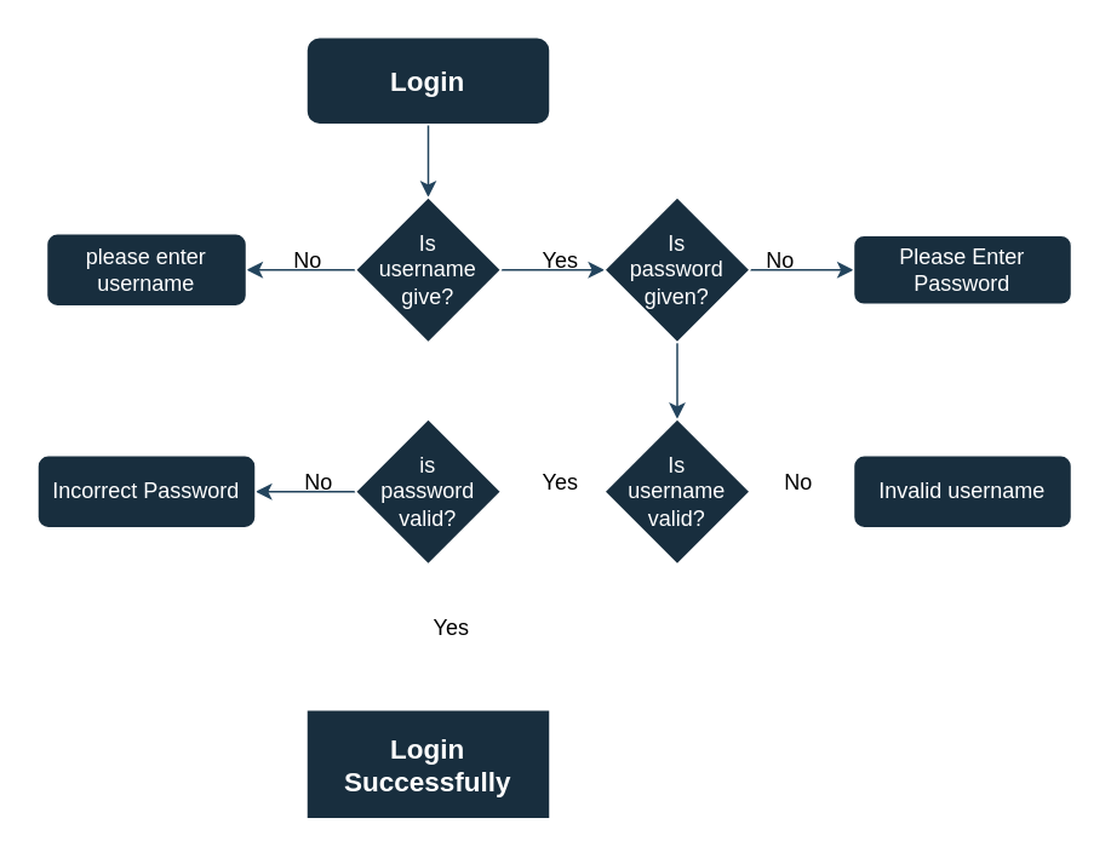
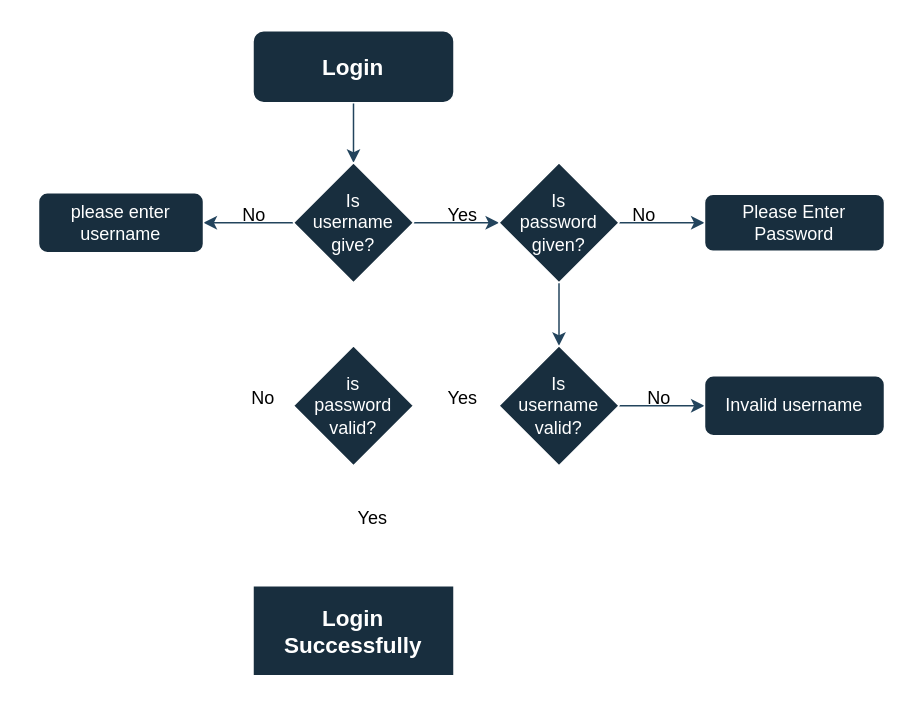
- <mxCell id="21" value="Incorrect Password" style="rounded=1;whiteSpace=wrap;html=1;labelBackgroundColor=none;fillColor=#182E3E;strokeColor=#FFFFFF;fontColor=#FFFFFF;" vertex="1" parent="1"><mxGeometry x="20" y="250" width="120" height="40" as="geometry" /></mxCell>
- <mxCell id="18" value="" style="edgeStyle=orthogonalEdgeStyle;rounded=0;orthogonalLoop=1;jettySize=auto;html=1;labelBackgroundColor=none;fontColor=default;strokeColor=#23445D;" edge="1" parent="1" source="19" target="21"><mxGeometry relative="1" as="geometry" /></mxCell>
+ <mxCell id="12" value="" style="edgeStyle=orthogonalEdgeStyle;rounded=0;orthogonalLoop=1;jettySize=auto;html=1;labelBackgroundColor=none;fontColor=default;strokeColor=#23445D;" edge="1" parent="1" source="13" target="20"><mxGeometry relative="1" as="geometry" /></mxCell>
